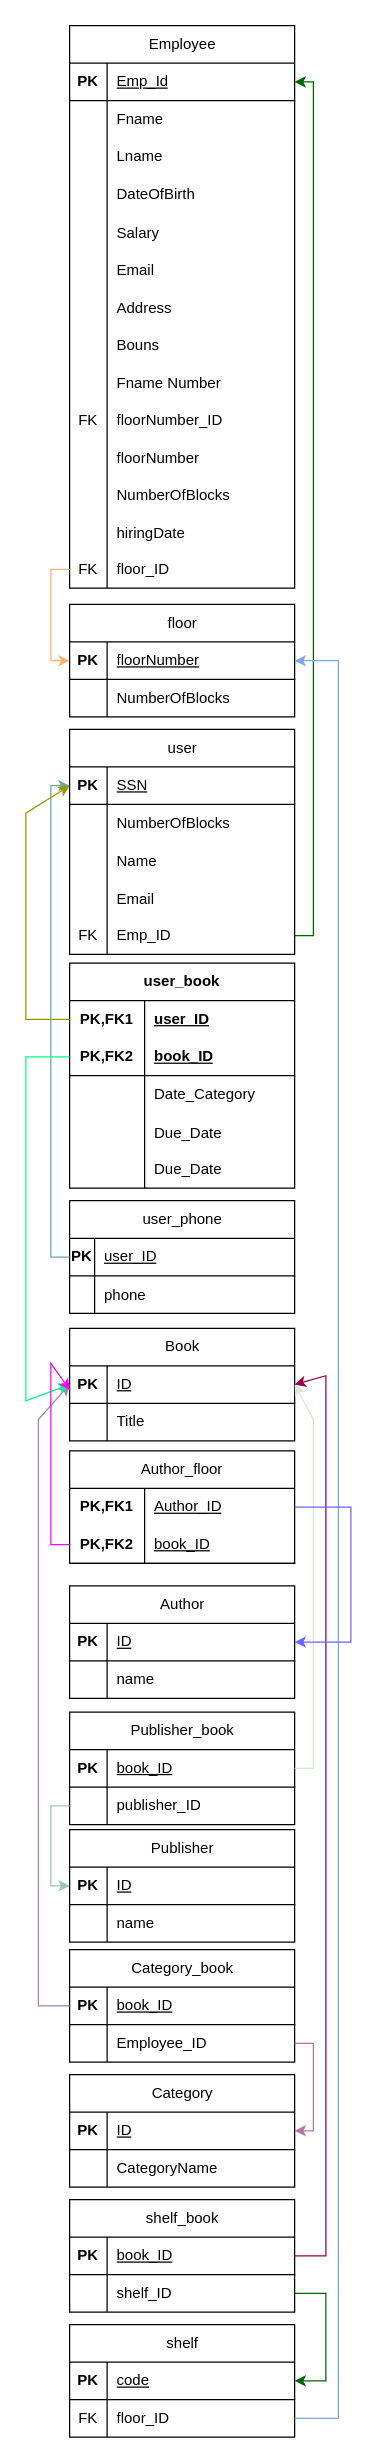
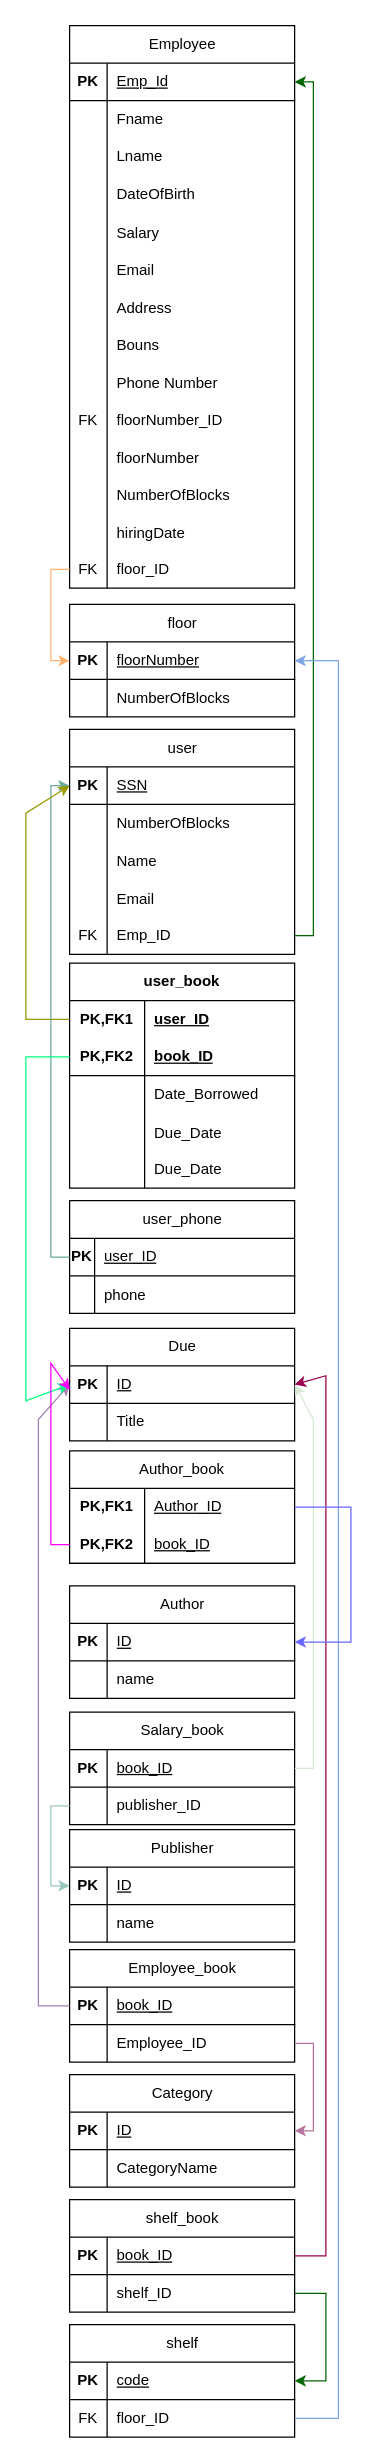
- <mxCell id="29" value="Fname Number" style="shape=partialRectangle;connectable=0;fillColor=none;top=0;left=0;bottom=0;right=0;align=left;spacingLeft=6;overflow=hidden;" vertex="1" parent="27"><mxGeometry x="30" width="150" height="30" as="geometry"><mxRectangle width="150" height="30" as="alternateBounds" /></mxGeometry></mxCell>
+ <mxCell id="29" value="Phone Number" style="shape=partialRectangle;connectable=0;fillColor=none;top=0;left=0;bottom=0;right=0;align=left;spacingLeft=6;overflow=hidden;" vertex="1" parent="27"><mxGeometry x="30" width="150" height="30" as="geometry"><mxRectangle width="150" height="30" as="alternateBounds" /></mxGeometry></mxCell>
- <mxCell id="150" value="&lt;span style=&quot;text-align: center;&quot;&gt;Date_Category&lt;/span&gt;" style="shape=partialRectangle;connectable=0;fillColor=none;top=0;left=0;bottom=0;right=0;align=left;spacingLeft=6;overflow=hidden;html=1;whiteSpace=wrap;" vertex="1" parent="148"><mxGeometry x="60" width="120" height="30" as="geometry"><mxRectangle width="120" height="30" as="alternateBounds" /></mxGeometry></mxCell>
+ <mxCell id="150" value="&lt;span style=&quot;text-align: center;&quot;&gt;Date_Borrowed&lt;/span&gt;" style="shape=partialRectangle;connectable=0;fillColor=none;top=0;left=0;bottom=0;right=0;align=left;spacingLeft=6;overflow=hidden;html=1;whiteSpace=wrap;" vertex="1" parent="148"><mxGeometry x="60" width="120" height="30" as="geometry"><mxRectangle width="120" height="30" as="alternateBounds" /></mxGeometry></mxCell>
- <mxCell id="68" value="&lt;span style=&quot;font-weight: 400; text-wrap-mode: wrap;&quot;&gt;Book&lt;/span&gt;" style="shape=table;startSize=30;container=1;collapsible=1;childLayout=tableLayout;fixedRows=1;rowLines=0;fontStyle=1;align=center;resizeLast=1;html=1;" vertex="1" parent="1"><mxGeometry x="55" y="1062" width="180" height="90" as="geometry" /></mxCell>
+ <mxCell id="68" value="&lt;span style=&quot;font-weight: 400; text-wrap-mode: wrap;&quot;&gt;Due&lt;/span&gt;" style="shape=table;startSize=30;container=1;collapsible=1;childLayout=tableLayout;fixedRows=1;rowLines=0;fontStyle=1;align=center;resizeLast=1;html=1;" vertex="1" parent="1"><mxGeometry x="55" y="1062" width="180" height="90" as="geometry" /></mxCell>
- <mxCell id="159" value="&lt;span style=&quot;font-weight: 400;&quot;&gt;Author_floor&lt;/span&gt;" style="shape=table;startSize=30;container=1;collapsible=1;childLayout=tableLayout;fixedRows=1;rowLines=0;fontStyle=1;align=center;resizeLast=1;html=1;whiteSpace=wrap;" vertex="1" parent="1"><mxGeometry x="55" y="1160" width="180" height="90" as="geometry" /></mxCell>
+ <mxCell id="159" value="&lt;span style=&quot;font-weight: 400;&quot;&gt;Author_book&lt;/span&gt;" style="shape=table;startSize=30;container=1;collapsible=1;childLayout=tableLayout;fixedRows=1;rowLines=0;fontStyle=1;align=center;resizeLast=1;html=1;whiteSpace=wrap;" vertex="1" parent="1"><mxGeometry x="55" y="1160" width="180" height="90" as="geometry" /></mxCell>
- <mxCell id="114" value="&lt;span style=&quot;font-weight: 400; text-wrap-mode: wrap;&quot;&gt;Publisher_book&lt;/span&gt;" style="shape=table;startSize=30;container=1;collapsible=1;childLayout=tableLayout;fixedRows=1;rowLines=0;fontStyle=1;align=center;resizeLast=1;html=1;" vertex="1" parent="1"><mxGeometry x="55" y="1369" width="180" height="90" as="geometry" /></mxCell>
+ <mxCell id="114" value="&lt;span style=&quot;font-weight: 400; text-wrap-mode: wrap;&quot;&gt;Salary_book&lt;/span&gt;" style="shape=table;startSize=30;container=1;collapsible=1;childLayout=tableLayout;fixedRows=1;rowLines=0;fontStyle=1;align=center;resizeLast=1;html=1;" vertex="1" parent="1"><mxGeometry x="55" y="1369" width="180" height="90" as="geometry" /></mxCell>
- <mxCell id="123" value="&lt;span style=&quot;font-weight: 400; text-wrap-mode: wrap;&quot;&gt;Category_book&lt;/span&gt;" style="shape=table;startSize=30;container=1;collapsible=1;childLayout=tableLayout;fixedRows=1;rowLines=0;fontStyle=1;align=center;resizeLast=1;html=1;" vertex="1" parent="1"><mxGeometry x="55" y="1559" width="180" height="90" as="geometry" /></mxCell>
+ <mxCell id="123" value="&lt;span style=&quot;font-weight: 400; text-wrap-mode: wrap;&quot;&gt;Employee_book&lt;/span&gt;" style="shape=table;startSize=30;container=1;collapsible=1;childLayout=tableLayout;fixedRows=1;rowLines=0;fontStyle=1;align=center;resizeLast=1;html=1;" vertex="1" parent="1"><mxGeometry x="55" y="1559" width="180" height="90" as="geometry" /></mxCell>
